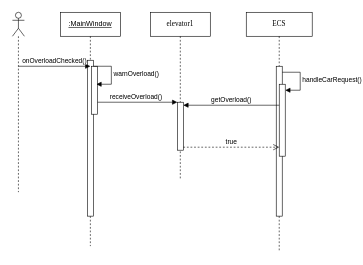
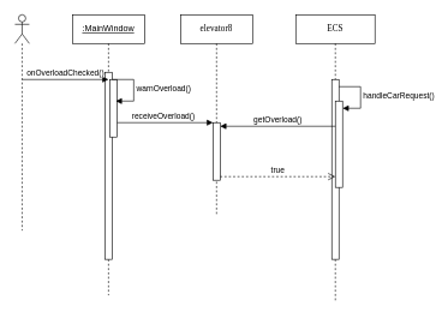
- <mxCell id="2" value="elevator1" style="shape=umlLifeline;perimeter=lifelinePerimeter;whiteSpace=wrap;html=1;container=1;collapsible=0;recursiveResize=0;outlineConnect=0;rounded=0;shadow=0;comic=0;labelBackgroundColor=none;strokeWidth=1;fontFamily=Verdana;fontSize=12;align=center;" parent="1" vertex="1"><mxGeometry x="250" y="20" width="100" height="280" as="geometry" /></mxCell>
+ <mxCell id="2" value="elevator8" style="shape=umlLifeline;perimeter=lifelinePerimeter;whiteSpace=wrap;html=1;container=1;collapsible=0;recursiveResize=0;outlineConnect=0;rounded=0;shadow=0;comic=0;labelBackgroundColor=none;strokeWidth=1;fontFamily=Verdana;fontSize=12;align=center;" parent="1" vertex="1"><mxGeometry x="250" y="20" width="100" height="280" as="geometry" /></mxCell>
